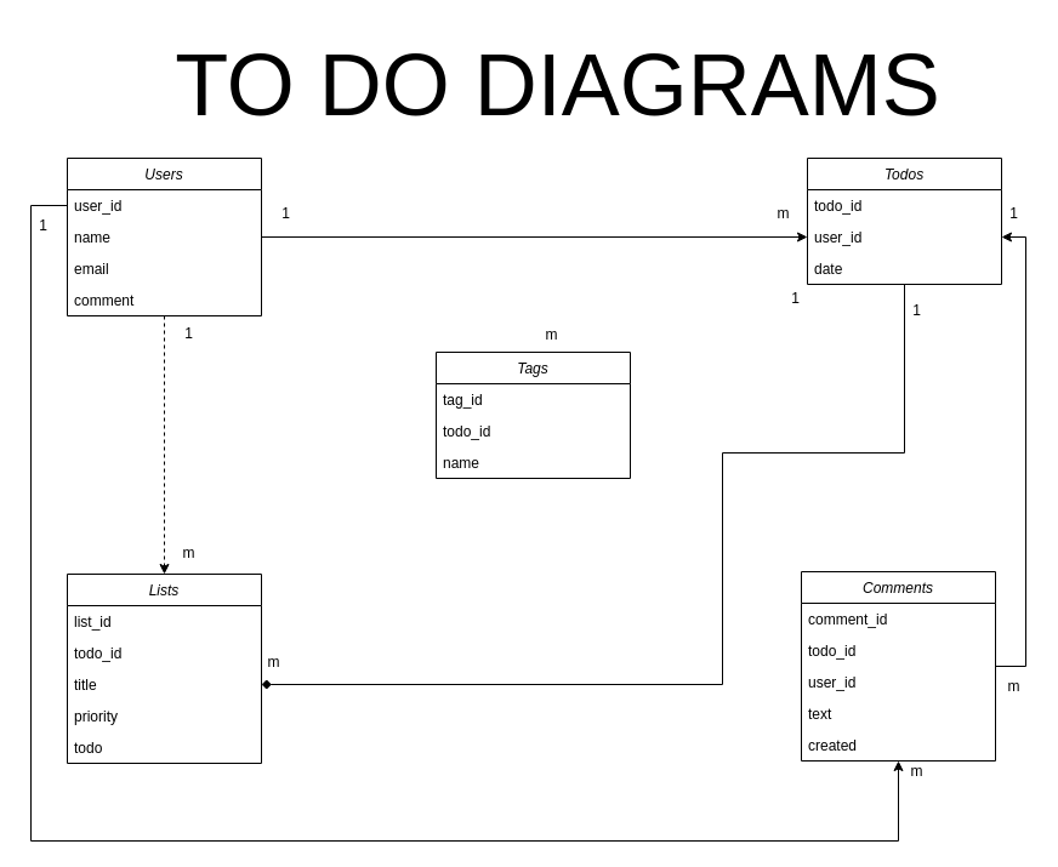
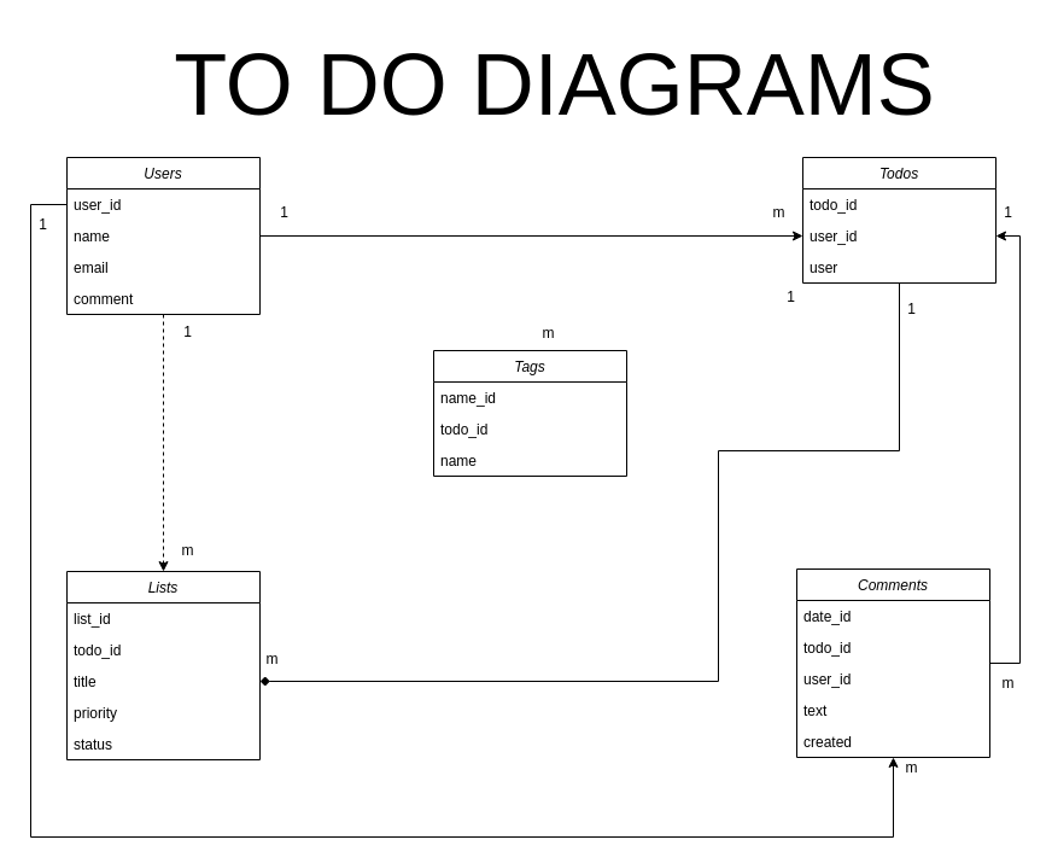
- <mxCell id="14" value="date" style="text;align=left;verticalAlign=top;spacingLeft=4;spacingRight=4;overflow=hidden;rotatable=0;points=[[0,0.5],[1,0.5]];portConstraint=eastwest;" vertex="1" parent="11"><mxGeometry y="78" width="160" height="26" as="geometry" /></mxCell>
+ <mxCell id="14" value="user" style="text;align=left;verticalAlign=top;spacingLeft=4;spacingRight=4;overflow=hidden;rotatable=0;points=[[0,0.5],[1,0.5]];portConstraint=eastwest;" vertex="1" parent="11"><mxGeometry y="78" width="160" height="26" as="geometry" /></mxCell>
- <mxCell id="22" value="tag_id" style="text;align=left;verticalAlign=top;spacingLeft=4;spacingRight=4;overflow=hidden;rotatable=0;points=[[0,0.5],[1,0.5]];portConstraint=eastwest;" vertex="1" parent="21"><mxGeometry y="26" width="160" height="26" as="geometry" /></mxCell>
+ <mxCell id="22" value="name_id" style="text;align=left;verticalAlign=top;spacingLeft=4;spacingRight=4;overflow=hidden;rotatable=0;points=[[0,0.5],[1,0.5]];portConstraint=eastwest;" vertex="1" parent="21"><mxGeometry y="26" width="160" height="26" as="geometry" /></mxCell>
- <mxCell id="27" value="comment_id" style="text;align=left;verticalAlign=top;spacingLeft=4;spacingRight=4;overflow=hidden;rotatable=0;points=[[0,0.5],[1,0.5]];portConstraint=eastwest;" vertex="1" parent="26"><mxGeometry y="26" width="160" height="26" as="geometry" /></mxCell>
+ <mxCell id="27" value="date_id" style="text;align=left;verticalAlign=top;spacingLeft=4;spacingRight=4;overflow=hidden;rotatable=0;points=[[0,0.5],[1,0.5]];portConstraint=eastwest;" vertex="1" parent="26"><mxGeometry y="26" width="160" height="26" as="geometry" /></mxCell>
- <mxCell id="20" value="todo" style="text;align=left;verticalAlign=top;spacingLeft=4;spacingRight=4;overflow=hidden;rotatable=0;points=[[0,0.5],[1,0.5]];portConstraint=eastwest;" vertex="1" parent="15"><mxGeometry y="130" width="160" height="26" as="geometry" /></mxCell>
+ <mxCell id="20" value="status" style="text;align=left;verticalAlign=top;spacingLeft=4;spacingRight=4;overflow=hidden;rotatable=0;points=[[0,0.5],[1,0.5]];portConstraint=eastwest;" vertex="1" parent="15"><mxGeometry y="130" width="160" height="26" as="geometry" /></mxCell>
